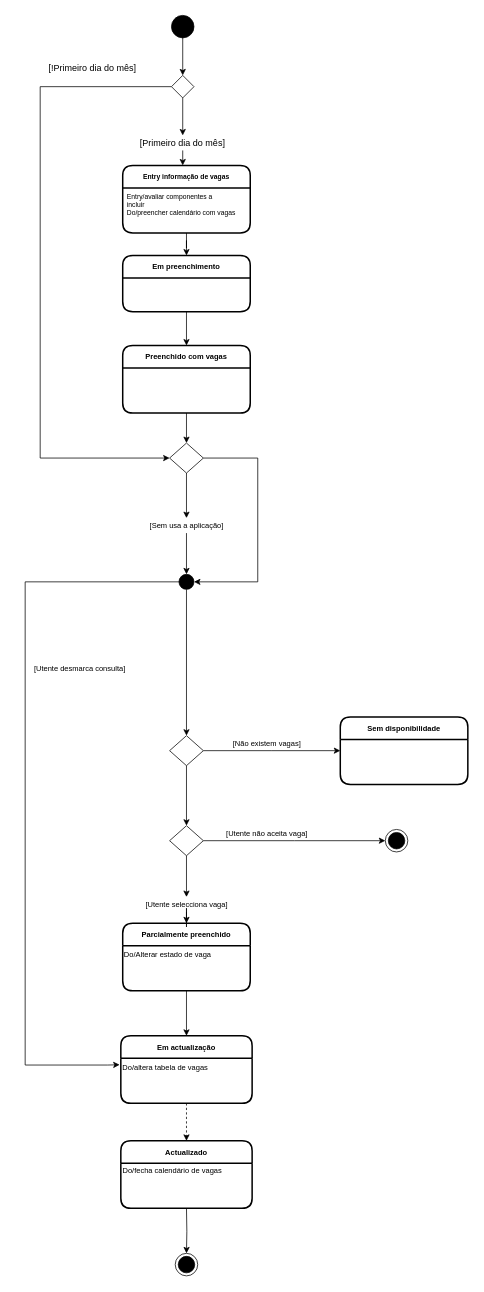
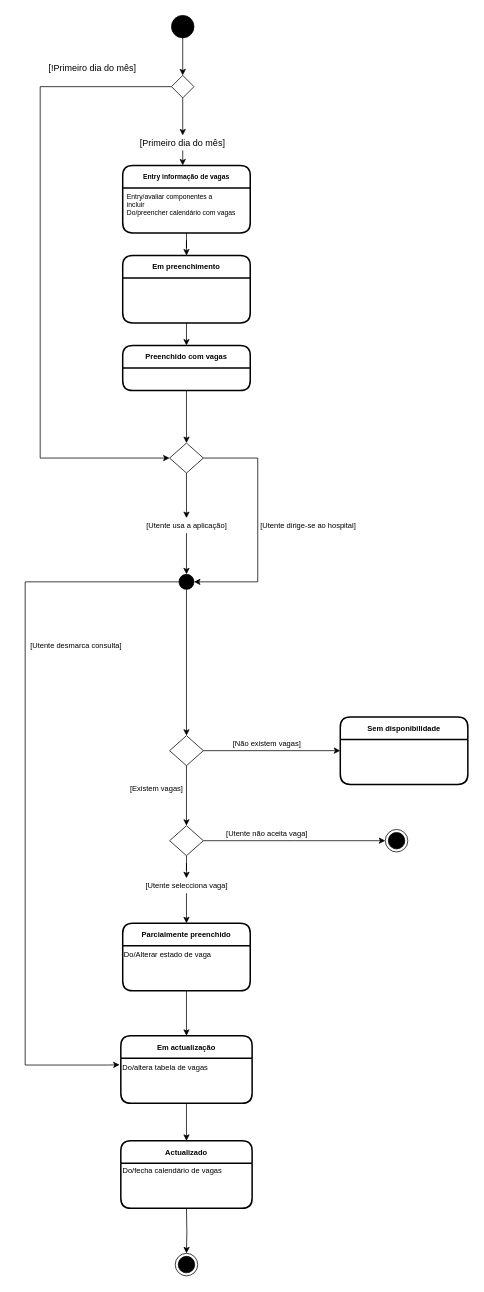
- <mxCell id="45" value="Em preenchimento" style="swimlane;childLayout=stackLayout;horizontal=1;startSize=30;horizontalStack=0;rounded=1;fontSize=10;fontStyle=1;strokeWidth=2;resizeParent=0;resizeLast=1;shadow=0;dashed=0;align=center;" parent="1" vertex="1"><mxGeometry x="163" y="340" width="170" height="75" as="geometry" /></mxCell>
+ <mxCell id="45" value="Em preenchimento" style="swimlane;childLayout=stackLayout;horizontal=1;startSize=30;horizontalStack=0;rounded=1;fontSize=10;fontStyle=1;strokeWidth=2;resizeParent=0;resizeLast=1;shadow=0;dashed=0;align=center;" parent="1" vertex="1"><mxGeometry x="163" y="340" width="170" height="90" as="geometry" /></mxCell>
- <mxCell id="9" value="Preenchido com vagas" style="swimlane;childLayout=stackLayout;horizontal=1;startSize=30;horizontalStack=0;rounded=1;fontSize=10;fontStyle=1;strokeWidth=2;resizeParent=0;resizeLast=1;shadow=0;dashed=0;align=center;" parent="1" vertex="1"><mxGeometry x="163" y="460" width="170" height="90" as="geometry" /></mxCell>
+ <mxCell id="9" value="Preenchido com vagas" style="swimlane;childLayout=stackLayout;horizontal=1;startSize=30;horizontalStack=0;rounded=1;fontSize=10;fontStyle=1;strokeWidth=2;resizeParent=0;resizeLast=1;shadow=0;dashed=0;align=center;" parent="1" vertex="1"><mxGeometry x="163" y="460" width="170" height="60" as="geometry" /></mxCell>
- <mxCell id="12" value="[Sem usa a aplicação]" style="text;html=1;strokeColor=none;fillColor=none;align=center;verticalAlign=middle;whiteSpace=wrap;rounded=0;fontSize=10;" parent="1" vertex="1"><mxGeometry x="180.5" y="690" width="135" height="20" as="geometry" /></mxCell>
+ <mxCell id="12" value="[Utente usa a aplicação]" style="text;html=1;strokeColor=none;fillColor=none;align=center;verticalAlign=middle;whiteSpace=wrap;rounded=0;fontSize=10;" parent="1" vertex="1"><mxGeometry x="180.5" y="690" width="135" height="20" as="geometry" /></mxCell>
+ <mxCell id="17" value="[Utente dirige-se ao hospital]" style="text;html=1;strokeColor=none;fillColor=none;align=center;verticalAlign=middle;whiteSpace=wrap;rounded=0;fontSize=10;" parent="1" vertex="1"><mxGeometry x="343" y="690" width="135" height="20" as="geometry" /></mxCell>
- <mxCell id="41" value="[Utente desmarca consulta]" style="text;html=1;strokeColor=none;fillColor=none;align=center;verticalAlign=middle;whiteSpace=wrap;rounded=0;fontSize=10;" parent="1" vertex="1"><mxGeometry x="25.5" y="880" width="160" height="20" as="geometry" /></mxCell>
+ <mxCell id="41" value="[Utente desmarca consulta]" style="text;html=1;strokeColor=none;fillColor=none;align=center;verticalAlign=middle;whiteSpace=wrap;rounded=0;fontSize=10;" parent="1" vertex="1"><mxGeometry x="20.5" y="850" width="160" height="20" as="geometry" /></mxCell>
+ <mxCell id="32" value="[Existem vagas]" style="text;html=1;strokeColor=none;align=center;verticalAlign=middle;whiteSpace=wrap;rounded=0;fontSize=10;" parent="1" vertex="1"><mxGeometry x="145.5" y="1040" width="125" height="20" as="geometry" /></mxCell>
- <mxCell id="21" value="[Utente selecciona vaga]" style="text;html=1;strokeColor=none;align=center;verticalAlign=middle;whiteSpace=wrap;rounded=0;fontSize=10;" parent="1" vertex="1"><mxGeometry x="185.5" y="1195" width="125" height="20" as="geometry" /></mxCell>
+ <mxCell id="21" value="[Utente selecciona vaga]" style="text;html=1;strokeColor=none;align=center;verticalAlign=middle;whiteSpace=wrap;rounded=0;fontSize=10;" parent="1" vertex="1"><mxGeometry x="185.5" y="1170" width="125" height="20" as="geometry" /></mxCell>
- <mxCell id="33" style="edgeStyle=orthogonalEdgeStyle;rounded=0;orthogonalLoop=1;jettySize=auto;html=1;entryX=0.5;entryY=0;entryDx=0;entryDy=0;dashed=1;" parent="1" source="34" target="47" edge="1"><mxGeometry relative="1" as="geometry" /></mxCell>
+ <mxCell id="33" style="edgeStyle=orthogonalEdgeStyle;rounded=0;orthogonalLoop=1;jettySize=auto;html=1;entryX=0.5;entryY=0;entryDx=0;entryDy=0;" parent="1" source="34" target="47" edge="1"><mxGeometry relative="1" as="geometry" /></mxCell>
